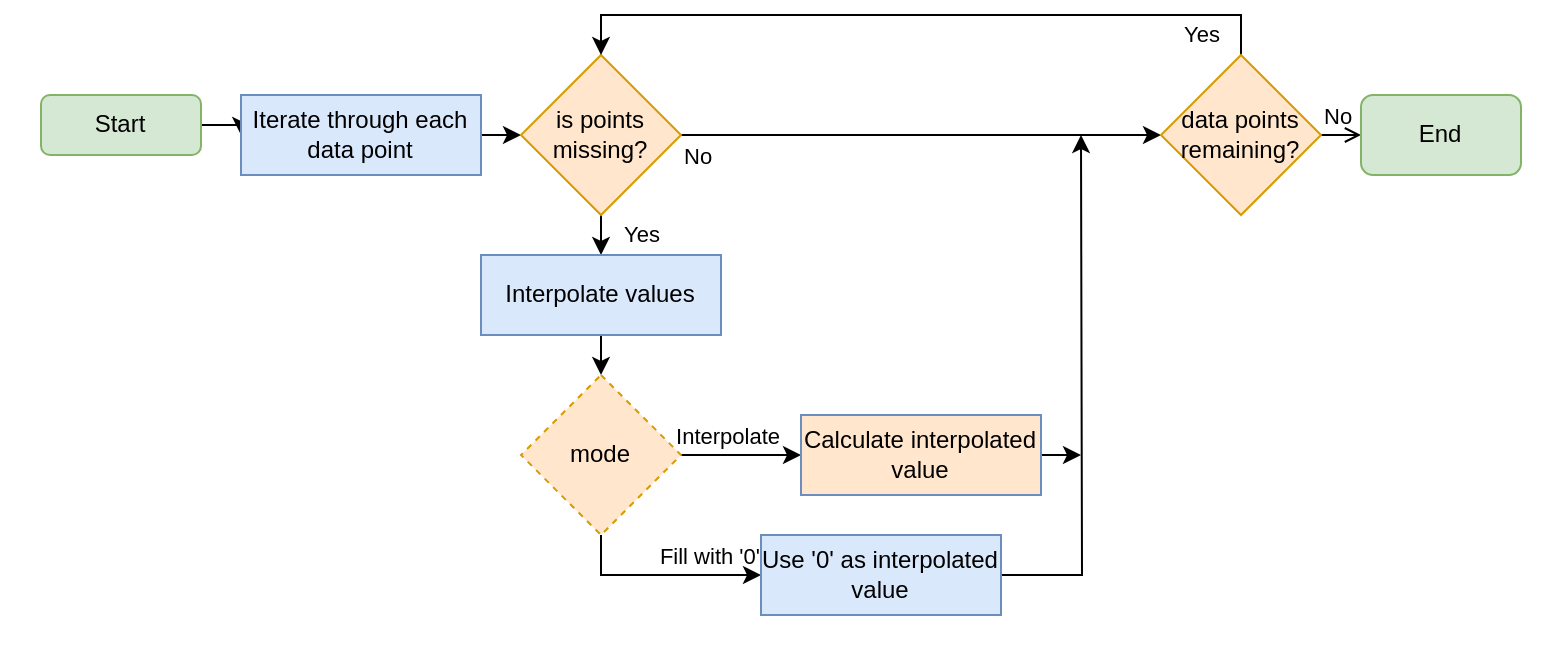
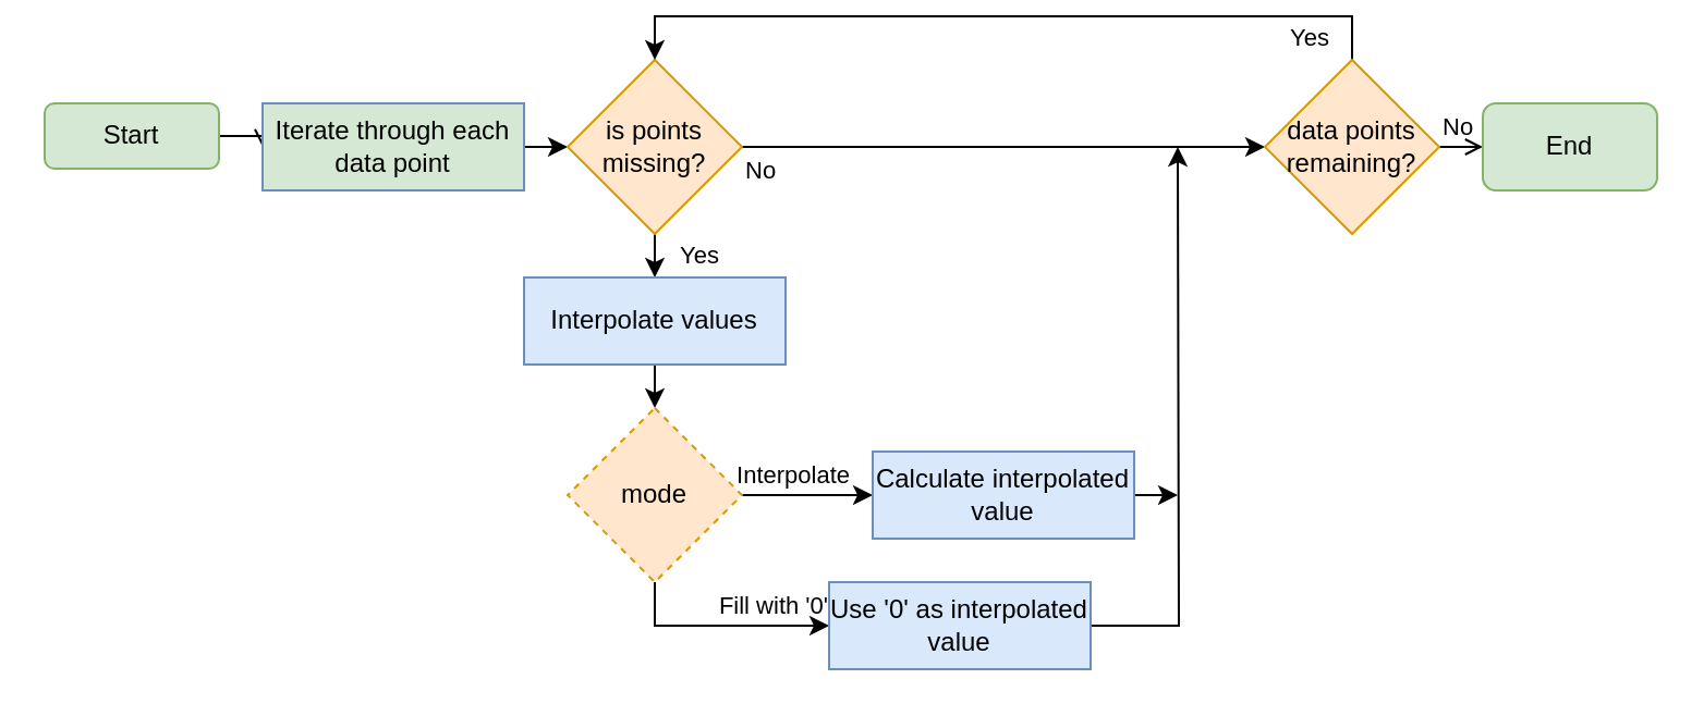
- <mxCell id="2" style="edgeStyle=orthogonalEdgeStyle;rounded=0;orthogonalLoop=1;jettySize=auto;html=1;exitX=1;exitY=0.5;exitDx=0;exitDy=0;entryX=0;entryY=0.5;entryDx=0;entryDy=0;" edge="1" parent="1" source="3" target="5"><mxGeometry relative="1" as="geometry" /></mxCell>
+ <mxCell id="2" style="edgeStyle=orthogonalEdgeStyle;rounded=0;orthogonalLoop=1;jettySize=auto;html=1;exitX=1;exitY=0.5;exitDx=0;exitDy=0;entryX=0;entryY=0.5;entryDx=0;entryDy=0;endArrow=open;" edge="1" parent="1" source="3" target="5"><mxGeometry relative="1" as="geometry" /></mxCell>
- <mxCell id="5" value="Iterate through each data point" style="rounded=0;whiteSpace=wrap;html=1;fillColor=#dae8fc;strokeColor=#6c8ebf;" vertex="1" parent="1"><mxGeometry x="120" y="40" width="120" height="40" as="geometry" /></mxCell>
+ <mxCell id="5" value="Iterate through each data point" style="rounded=0;whiteSpace=wrap;html=1;fillColor=#d5e8d4;strokeColor=#6c8ebf;" vertex="1" parent="1"><mxGeometry x="120" y="40" width="120" height="40" as="geometry" /></mxCell>
- <mxCell id="19" value="Calculate interpolated value" style="rounded=0;whiteSpace=wrap;html=1;fillColor=#ffe6cc;strokeColor=#6c8ebf;" vertex="1" parent="1"><mxGeometry x="400" y="200" width="120" height="40" as="geometry" /></mxCell>
+ <mxCell id="19" value="Calculate interpolated value" style="rounded=0;whiteSpace=wrap;html=1;fillColor=#dae8fc;strokeColor=#6c8ebf;" vertex="1" parent="1"><mxGeometry x="400" y="200" width="120" height="40" as="geometry" /></mxCell>
